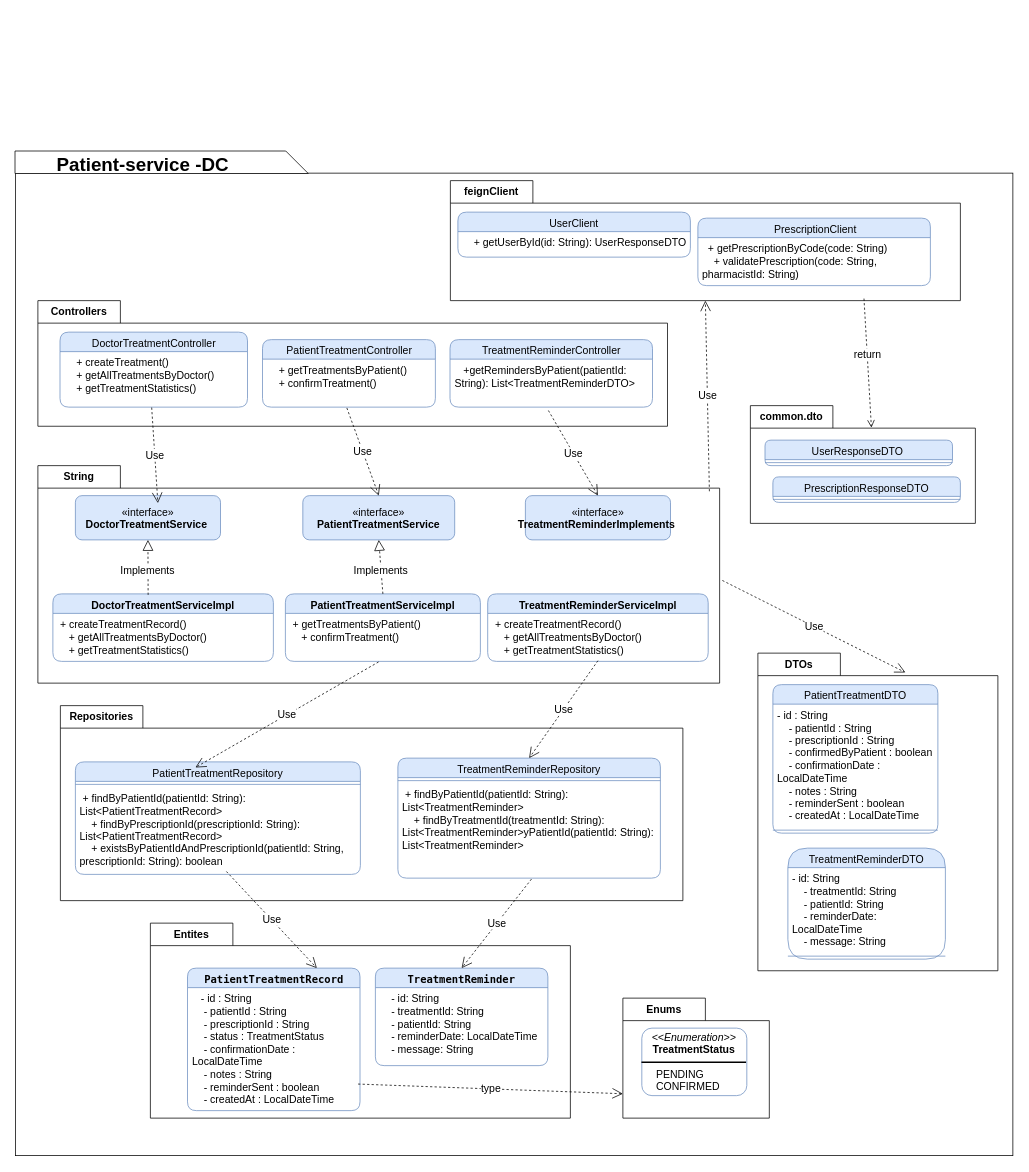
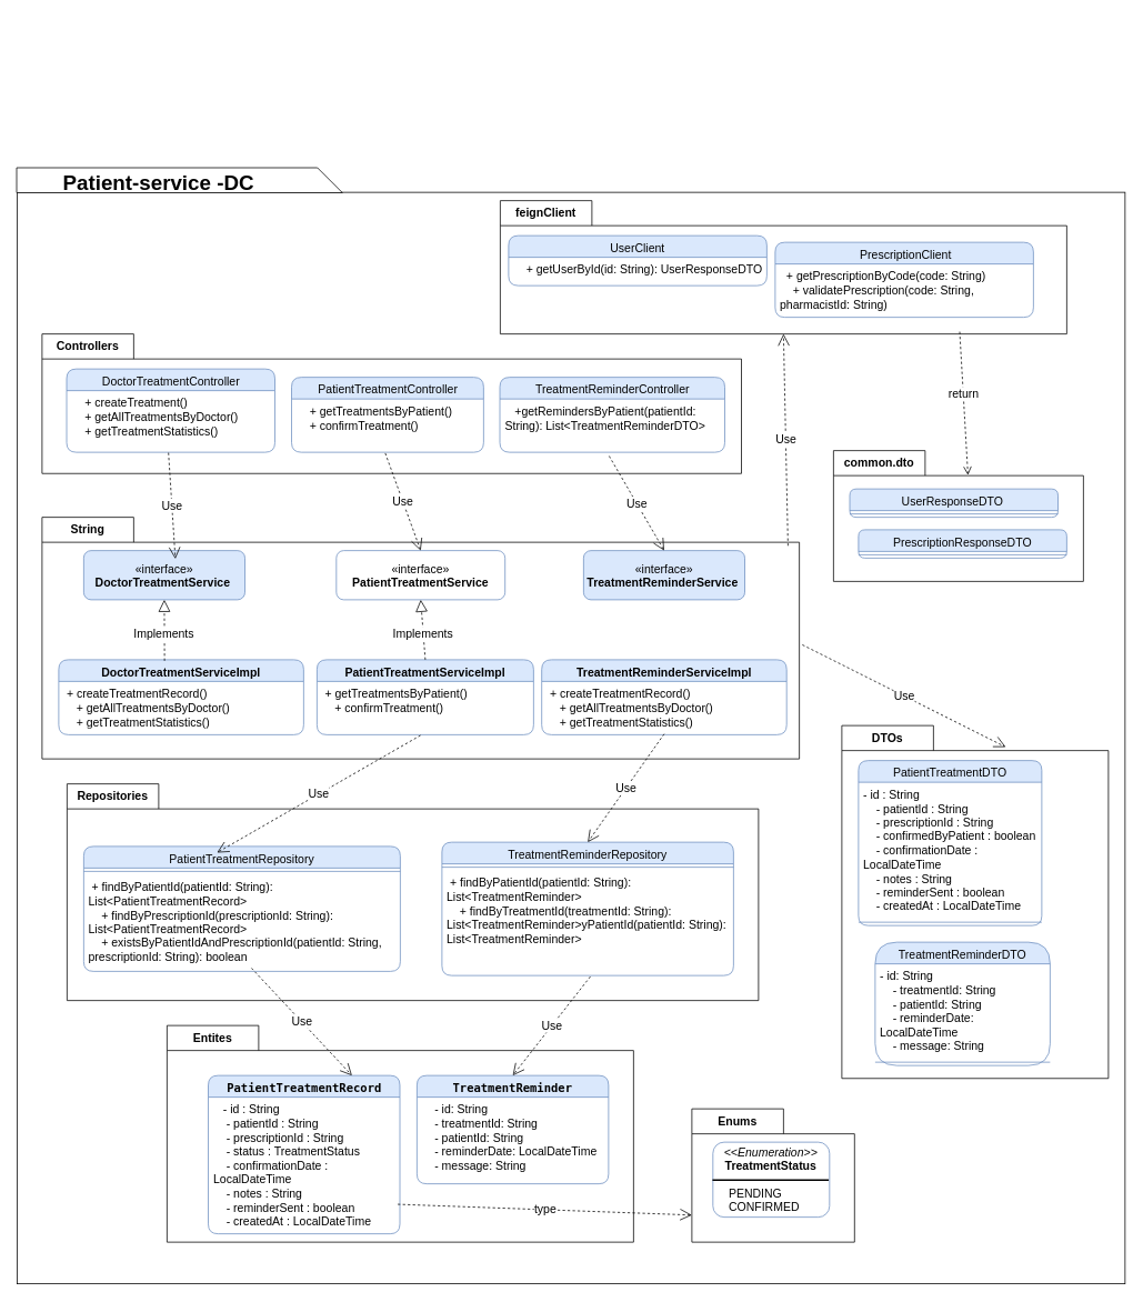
- <mxCell id="18" value="«interface»&lt;br&gt;&lt;div style=&quot;text-align: left;&quot;&gt;&lt;b&gt;PatientTreatmentService&lt;/b&gt;&lt;/div&gt;" style="html=1;whiteSpace=wrap;fillColor=#dae8fc;strokeColor=#6c8ebf;rounded=1;fontSize=14;" parent="15" vertex="1"><mxGeometry x="353.25" y="40" width="202.5" height="59" as="geometry" /></mxCell>
+ <mxCell id="18" value="«interface»&lt;br&gt;&lt;div style=&quot;text-align: left;&quot;&gt;&lt;b&gt;PatientTreatmentService&lt;/b&gt;&lt;/div&gt;" style="html=1;whiteSpace=wrap;fillColor=#ffffff;strokeColor=#6c8ebf;rounded=1;fontSize=14;" parent="15" vertex="1"><mxGeometry x="353.25" y="40" width="202.5" height="59" as="geometry" /></mxCell>
- <mxCell id="26" value="«interface»&lt;br&gt;&lt;div style=&quot;text-align: left;&quot;&gt;&lt;b&gt;&lt;span style=&quot;background-color: transparent; color: light-dark(rgb(0, 0, 0), rgb(255, 255, 255));&quot;&gt;TreatmentReminder&lt;/span&gt;Implements&amp;nbsp;&lt;/b&gt;&lt;/div&gt;" style="html=1;whiteSpace=wrap;fillColor=#dae8fc;strokeColor=#6c8ebf;rounded=1;fontSize=14;" parent="15" vertex="1"><mxGeometry x="650" y="40" width="193.5" height="59" as="geometry" /></mxCell>
+ <mxCell id="26" value="«interface»&lt;br&gt;&lt;div style=&quot;text-align: left;&quot;&gt;&lt;b&gt;&lt;span style=&quot;background-color: transparent; color: light-dark(rgb(0, 0, 0), rgb(255, 255, 255));&quot;&gt;TreatmentReminder&lt;/span&gt;Service&amp;nbsp;&lt;/b&gt;&lt;/div&gt;" style="html=1;whiteSpace=wrap;fillColor=#dae8fc;strokeColor=#6c8ebf;rounded=1;fontSize=14;" parent="15" vertex="1"><mxGeometry x="650" y="40" width="193.5" height="59" as="geometry" /></mxCell>
